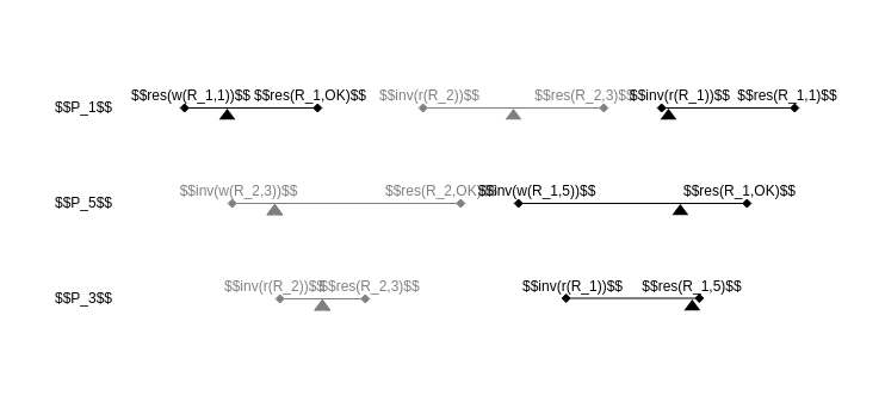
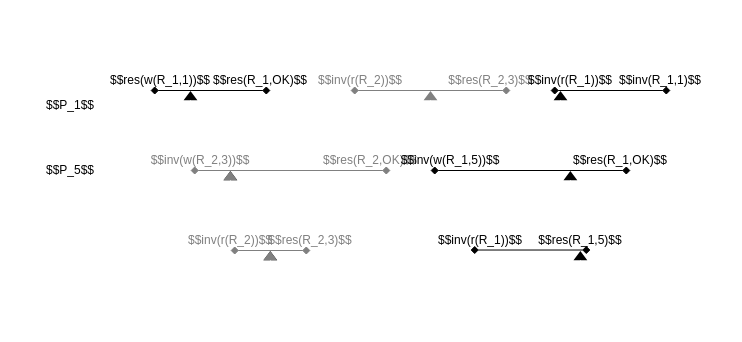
- <mxCell id="19" value="$$res(R_1,1)$$" style="rounded=0;whiteSpace=wrap;html=1;fillColor=none;strokeColor=none;" parent="1" vertex="1"><mxGeometry x="620" y="70" width="80" height="20" as="geometry" /></mxCell>
+ <mxCell id="19" value="$$inv(R_1,1)$$" style="rounded=0;whiteSpace=wrap;html=1;fillColor=none;strokeColor=none;" parent="1" vertex="1"><mxGeometry x="620" y="70" width="80" height="20" as="geometry" /></mxCell>
- <mxCell id="24" value="$$P_1$$" style="rounded=0;whiteSpace=wrap;html=1;fillColor=none;strokeColor=none;" parent="1" vertex="1"><mxGeometry x="50" y="70" width="40" height="40" as="geometry" /></mxCell>
+ <mxCell id="24" value="$$P_1$$" style="rounded=0;whiteSpace=wrap;html=1;fillColor=none;strokeColor=none;" parent="1" vertex="1"><mxGeometry x="50" y="85" width="40" height="40" as="geometry" /></mxCell>
- <mxCell id="26" value="$$P_3$$" style="rounded=0;whiteSpace=wrap;html=1;fillColor=none;strokeColor=none;" parent="1" vertex="1"><mxGeometry x="50" y="230" width="40" height="40" as="geometry" /></mxCell>
